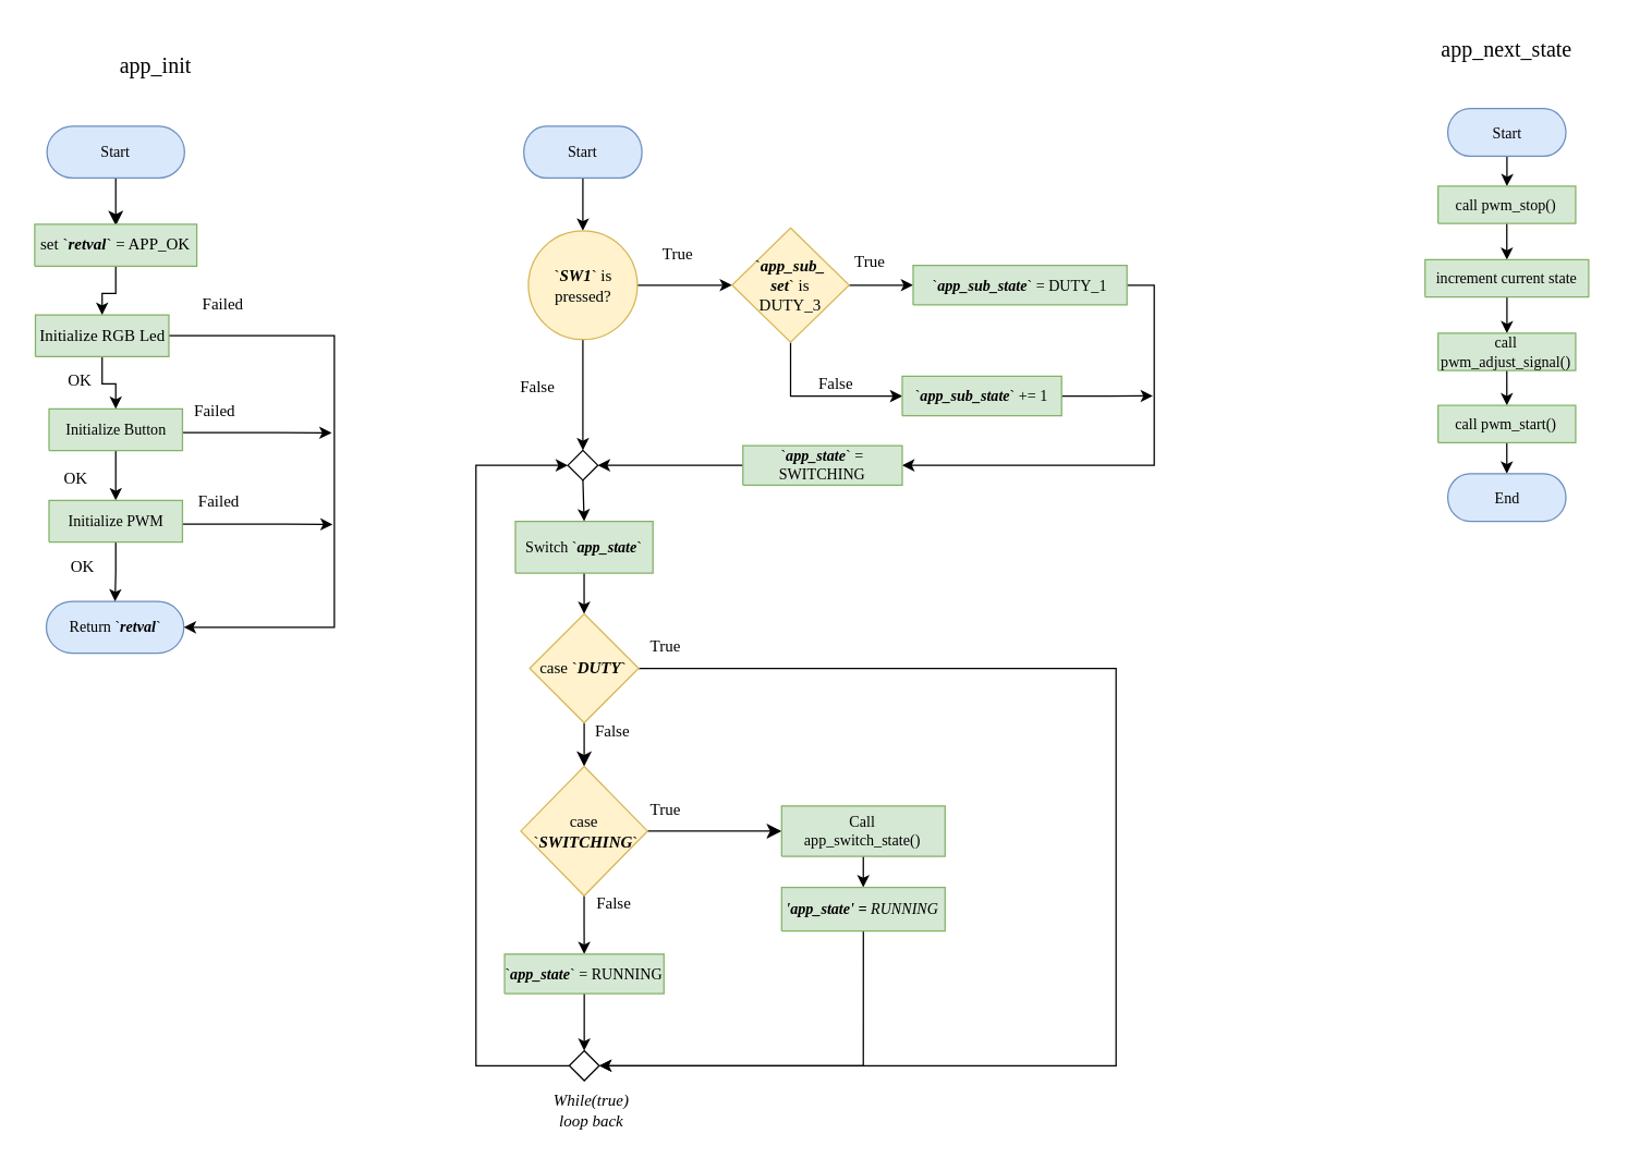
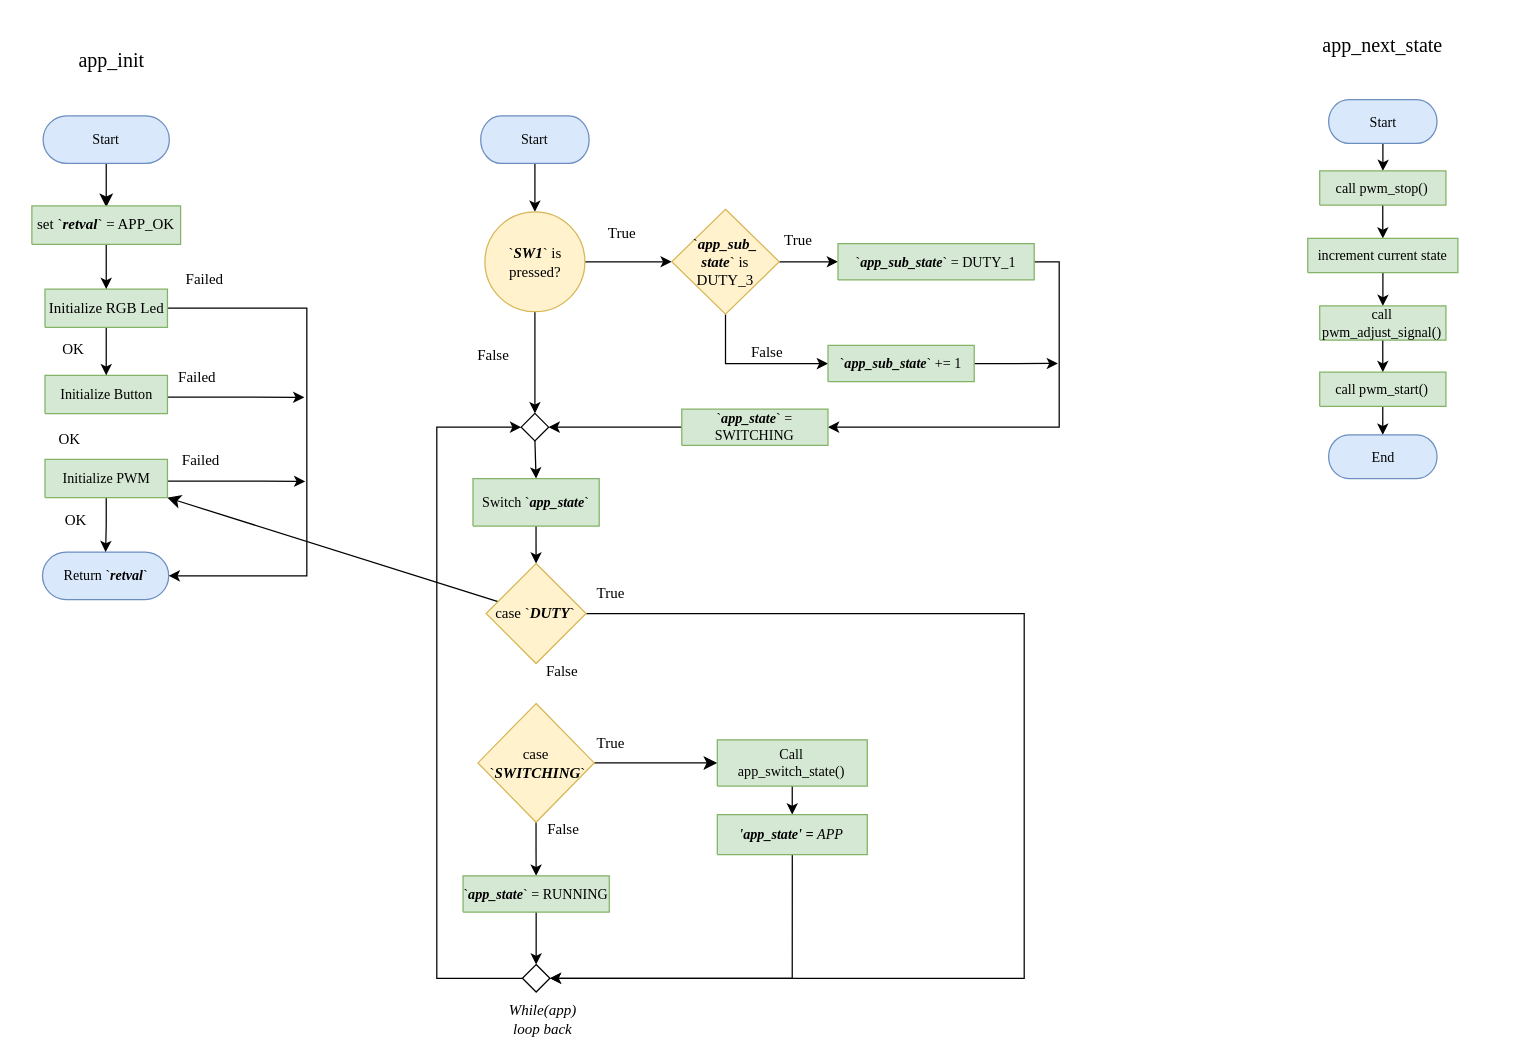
- <mxCell id="4" value="app_init" style="text;html=1;strokeColor=none;fillColor=none;align=center;verticalAlign=middle;whiteSpace=wrap;rounded=0;fontSize=16;fontFamily=Calibri;" parent="1" vertex="1"><mxGeometry x="45" y="32" width="138" height="30" as="geometry" /></mxCell>
+ <mxCell id="4" value="app_init" style="text;html=1;strokeColor=none;fillColor=none;align=center;verticalAlign=middle;whiteSpace=wrap;rounded=0;fontSize=16;fontFamily=Calibri;" parent="1" vertex="1"><mxGeometry x="20" y="32" width="138" height="30" as="geometry" /></mxCell>
- <mxCell id="32" value="`&lt;b&gt;&lt;i&gt;app_sub_&lt;br&gt;set&lt;/i&gt;&lt;/b&gt;` is&lt;br&gt;DUTY_3" style="rhombus;whiteSpace=wrap;html=1;fontSize=12;fontFamily=Calibri;fillColor=#fff2cc;strokeColor=#d6b656;" parent="1" vertex="1"><mxGeometry x="537" y="166.67" width="86" height="84" as="geometry" /></mxCell>
+ <mxCell id="32" value="`&lt;b&gt;&lt;i&gt;app_sub_&lt;br&gt;state&lt;/i&gt;&lt;/b&gt;` is&lt;br&gt;DUTY_3" style="rhombus;whiteSpace=wrap;html=1;fontSize=12;fontFamily=Calibri;fillColor=#fff2cc;strokeColor=#d6b656;" parent="1" vertex="1"><mxGeometry x="537" y="166.67" width="86" height="84" as="geometry" /></mxCell>
- <mxCell id="16" value="&lt;div style=&quot;&quot;&gt;Initialize RGB Led&lt;br&gt;&lt;/div&gt;" style="verticalAlign=middle;align=center;overflow=width;vsdxID=274;fillColor=#d5e8d4;shape=stencil(nZBLDoAgDERP0z3SIyjew0SURgSD+Lu9kMZoXLhwN9O+tukAlrNpJg1SzDH4QW/URgNYgZTkjA4UkwJUgGXng+6DX1zLfmoymdXo17xh5zmRJ6Q42BWCfc2oJfdAr+Yv+AP9Cb7OJ3H/2JG1HNGz/84klThPVCc=);strokeColor=#82b366;spacingTop=-1;spacingBottom=-1;spacingLeft=-1;spacingRight=-1;points=[[0,0.5,0],[1,0.5,0],[0.5,1,0],[0.5,0,0]];labelBackgroundColor=none;rounded=1;html=1;whiteSpace=wrap;fontFamily=Calibri;" parent="1" vertex="1"><mxGeometry x="25.5" y="230.51" width="98" height="30.65" as="geometry" /></mxCell>
+ <mxCell id="16" value="&lt;div style=&quot;&quot;&gt;Initialize RGB Led&lt;br&gt;&lt;/div&gt;" style="verticalAlign=middle;align=center;overflow=width;vsdxID=274;fillColor=#d5e8d4;shape=stencil(nZBLDoAgDERP0z3SIyjew0SURgSD+Lu9kMZoXLhwN9O+tukAlrNpJg1SzDH4QW/URgNYgZTkjA4UkwJUgGXng+6DX1zLfmoymdXo17xh5zmRJ6Q42BWCfc2oJfdAr+Yv+AP9Cb7OJ3H/2JG1HNGz/84klThPVCc=);strokeColor=#82b366;spacingTop=-1;spacingBottom=-1;spacingLeft=-1;spacingRight=-1;points=[[0,0.5,0],[1,0.5,0],[0.5,1,0],[0.5,0,0]];labelBackgroundColor=none;rounded=1;html=1;whiteSpace=wrap;fontFamily=Calibri;" parent="1" vertex="1"><mxGeometry x="35.5" y="230.51" width="98" height="30.65" as="geometry" /></mxCell>
- <mxCell id="11" style="edgeStyle=orthogonalEdgeStyle;rounded=0;orthogonalLoop=1;jettySize=auto;html=1;entryX=0.5;entryY=0;entryDx=0;entryDy=0;entryPerimeter=0;" parent="1" source="12" target="66" edge="1"><mxGeometry relative="1" as="geometry"><mxPoint x="84" y="375" as="targetPoint" /></mxGeometry></mxCell>
- <mxCell id="44" style="edgeStyle=none;curved=1;rounded=0;orthogonalLoop=1;jettySize=auto;html=1;entryX=0.5;entryY=0;entryDx=0;entryDy=0;fontSize=12;startSize=8;endSize=8;" parent="1" source="46" target="49" edge="1"><mxGeometry relative="1" as="geometry" /></mxCell>
+ <mxCell id="44" style="edgeStyle=none;curved=1;rounded=0;orthogonalLoop=1;jettySize=auto;html=1;fontSize=12;startSize=8;endSize=8;" parent="1" source="46" target="66" edge="1"><mxGeometry relative="1" as="geometry" /></mxCell>
- <mxCell id="63" value="&lt;div style=&quot;&quot;&gt;&lt;span style=&quot;border-color: var(--border-color); font-size: 11.29px;&quot;&gt;&lt;i style=&quot;border-color: var(--border-color);&quot;&gt;&lt;b&gt;'app_state' = &lt;/b&gt;RUNNING&lt;/i&gt;&lt;/span&gt;&lt;br&gt;&lt;/div&gt;" style="verticalAlign=middle;align=center;overflow=width;vsdxID=309;fillColor=#d5e8d4;shape=stencil(nZBLDoAgDERP0z3SIyjew0SURgSD+Lu9kMZoXLhwN9O+tukAlrNpJg1SzDH4QW/URgNYgZTkjA4UkwJUgGXng+6DX1zLfmoymdXo17xh5zmRJ6Q42BWCfc2oJfdAr+Yv+AP9Cb7OJ3H/2JG1HNGz/84klThPVCc=);strokeColor=#82b366;spacingTop=-1;spacingBottom=-1;spacingLeft=-1;spacingRight=-1;points=[[0,0.5,0],[1,0.5,0],[0.5,1,0],[0.5,0,0]];labelBackgroundColor=none;rounded=1;html=1;whiteSpace=wrap;fontFamily=Calibri;" parent="1" vertex="1"><mxGeometry x="573.44" y="651" width="120" height="32" as="geometry" /></mxCell>
+ <mxCell id="63" value="&lt;div style=&quot;&quot;&gt;&lt;span style=&quot;border-color: var(--border-color); font-size: 11.29px;&quot;&gt;&lt;i style=&quot;border-color: var(--border-color);&quot;&gt;&lt;b&gt;'app_state' = &lt;/b&gt;APP&lt;/i&gt;&lt;/span&gt;&lt;br&gt;&lt;/div&gt;" style="verticalAlign=middle;align=center;overflow=width;vsdxID=309;fillColor=#d5e8d4;shape=stencil(nZBLDoAgDERP0z3SIyjew0SURgSD+Lu9kMZoXLhwN9O+tukAlrNpJg1SzDH4QW/URgNYgZTkjA4UkwJUgGXng+6DX1zLfmoymdXo17xh5zmRJ6Q42BWCfc2oJfdAr+Yv+AP9Cb7OJ3H/2JG1HNGz/84klThPVCc=);strokeColor=#82b366;spacingTop=-1;spacingBottom=-1;spacingLeft=-1;spacingRight=-1;points=[[0,0.5,0],[1,0.5,0],[0.5,1,0],[0.5,0,0]];labelBackgroundColor=none;rounded=1;html=1;whiteSpace=wrap;fontFamily=Calibri;" parent="1" vertex="1"><mxGeometry x="573.44" y="651" width="120" height="32" as="geometry" /></mxCell>
- <mxCell id="56" value="&lt;i&gt;While(true)&lt;br&gt;loop back&lt;/i&gt;" style="text;html=1;strokeColor=none;fillColor=none;align=center;verticalAlign=middle;whiteSpace=wrap;rounded=0;fontSize=12;fontFamily=Calibri;" parent="1" vertex="1"><mxGeometry x="398.5" y="801" width="70" height="27" as="geometry" /></mxCell>
+ <mxCell id="56" value="&lt;i&gt;While(app)&lt;br&gt;loop back&lt;/i&gt;" style="text;html=1;strokeColor=none;fillColor=none;align=center;verticalAlign=middle;whiteSpace=wrap;rounded=0;fontSize=12;fontFamily=Calibri;" parent="1" vertex="1"><mxGeometry x="398.5" y="801" width="70" height="27" as="geometry" /></mxCell>
